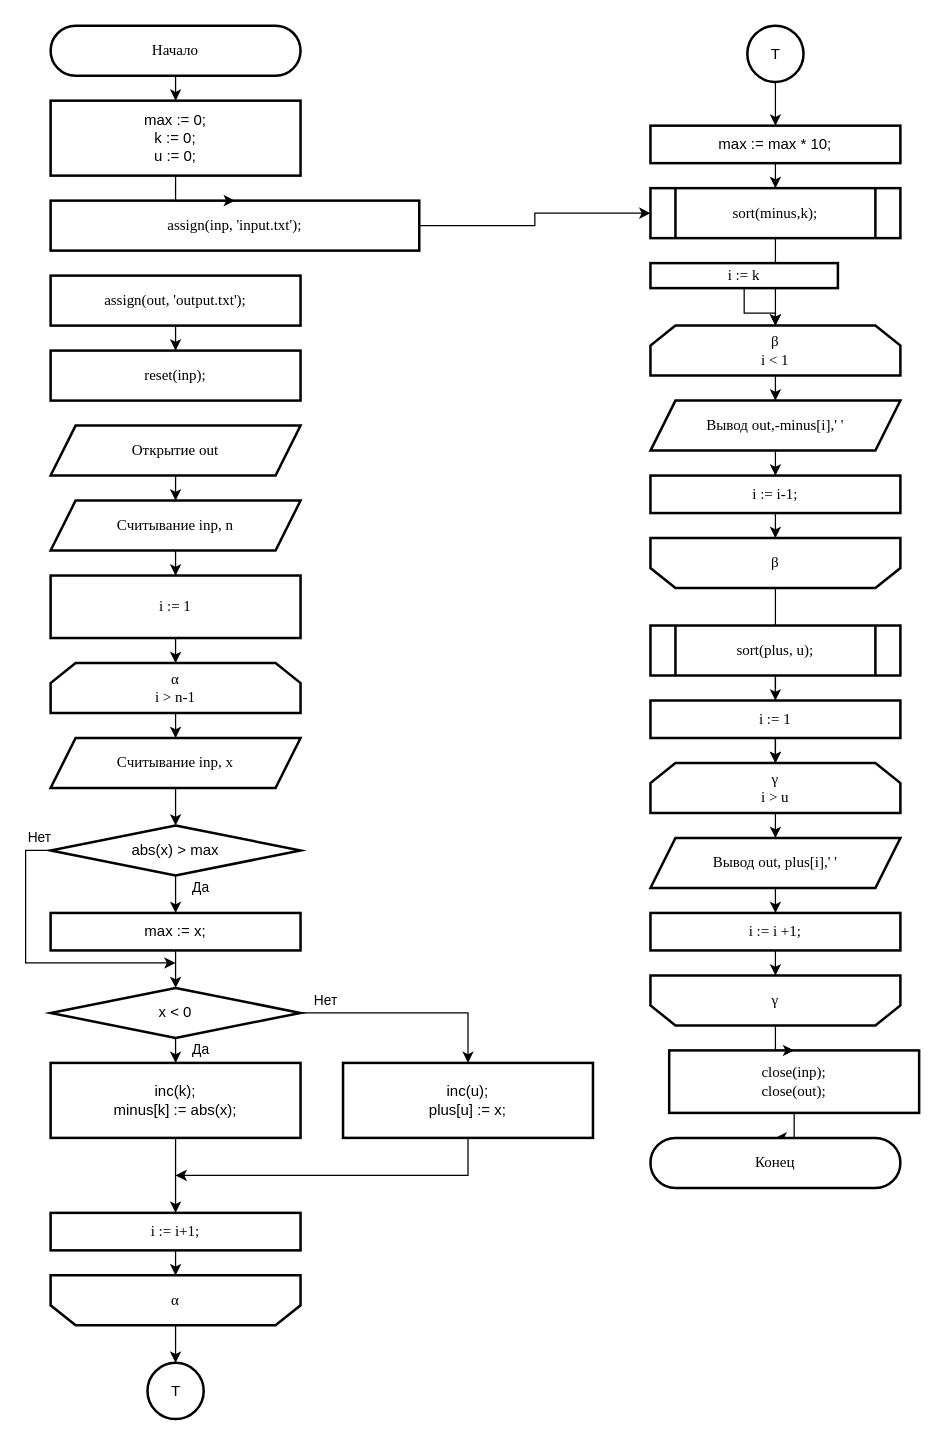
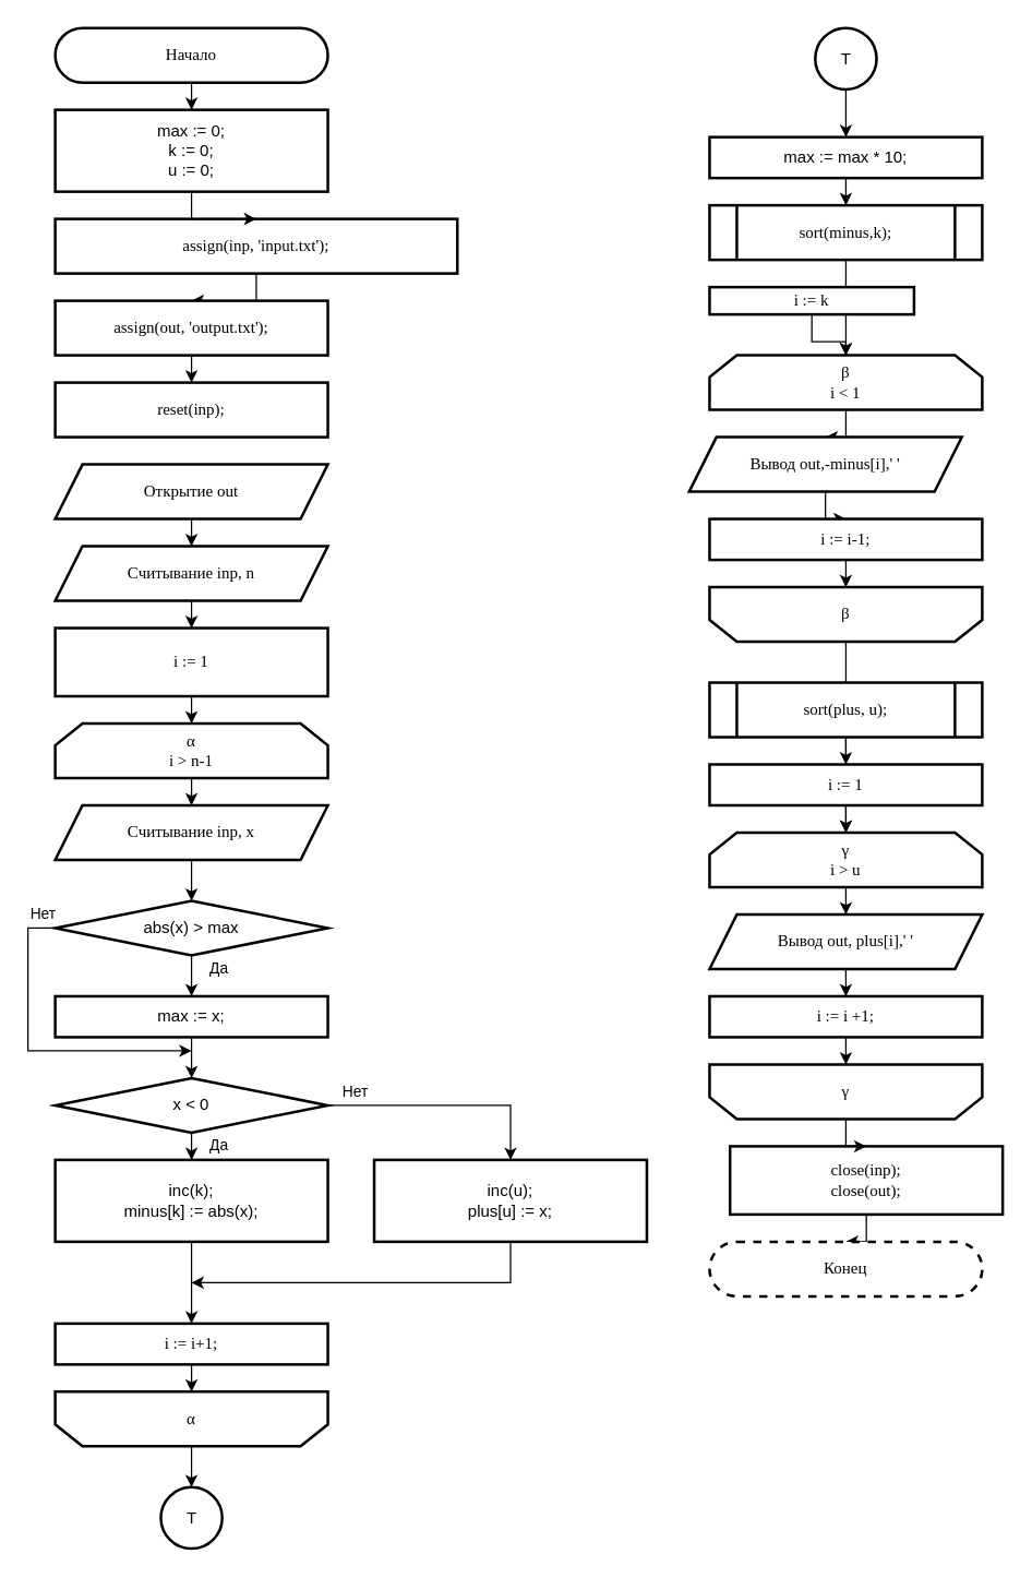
- <mxCell id="2" value="" style="edgeStyle=orthogonalEdgeStyle;rounded=0;orthogonalLoop=1;jettySize=auto;html=1;fontFamily=Times New Roman;fontSize=12;" parent="1" source="3" target="38" edge="1"><mxGeometry relative="1" as="geometry" /></mxCell>
+ <mxCell id="2" value="" style="edgeStyle=orthogonalEdgeStyle;rounded=0;orthogonalLoop=1;jettySize=auto;html=1;fontFamily=Times New Roman;fontSize=12;" parent="1" source="3" target="7" edge="1"><mxGeometry relative="1" as="geometry" /></mxCell>
- <mxCell id="44" value="Вывод&amp;nbsp;out,-minus[i],' '" style="shape=parallelogram;perimeter=parallelogramPerimeter;whiteSpace=wrap;html=1;fixedSize=1;fontFamily=Times New Roman;fontSize=12;strokeWidth=2;" parent="1" vertex="1"><mxGeometry x="520" y="320" width="200" height="40" as="geometry" /></mxCell>
+ <mxCell id="44" value="Вывод&amp;nbsp;out,-minus[i],' '" style="shape=parallelogram;perimeter=parallelogramPerimeter;whiteSpace=wrap;html=1;fixedSize=1;fontFamily=Times New Roman;fontSize=12;strokeWidth=2;" parent="1" vertex="1"><mxGeometry x="505" y="320" width="200" height="40" as="geometry" /></mxCell>
- <mxCell id="51" value="&lt;span style=&quot;font-size: 12px;&quot;&gt;Конец&lt;/span&gt;" style="rounded=1;whiteSpace=wrap;html=1;shadow=0;fillColor=#ffffff;arcSize=50;strokeWidth=2;fontFamily=Times New Roman;fontSize=12;" parent="1" vertex="1"><mxGeometry x="520" y="910" width="200" height="40" as="geometry" /></mxCell>
+ <mxCell id="51" value="&lt;span style=&quot;font-size: 12px;&quot;&gt;Конец&lt;/span&gt;" style="rounded=1;whiteSpace=wrap;html=1;shadow=0;fillColor=#ffffff;arcSize=50;strokeWidth=2;fontFamily=Times New Roman;fontSize=12;dashed=1;" parent="1" vertex="1"><mxGeometry x="520" y="910" width="200" height="40" as="geometry" /></mxCell>
